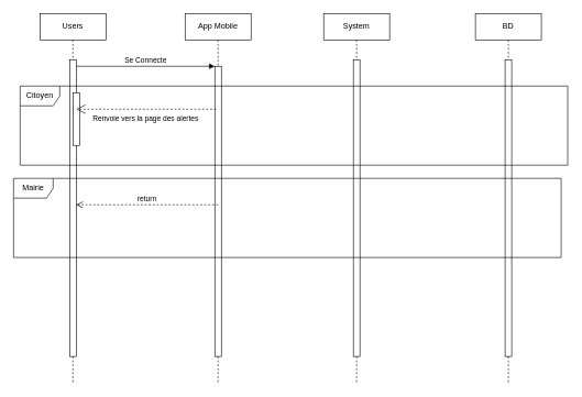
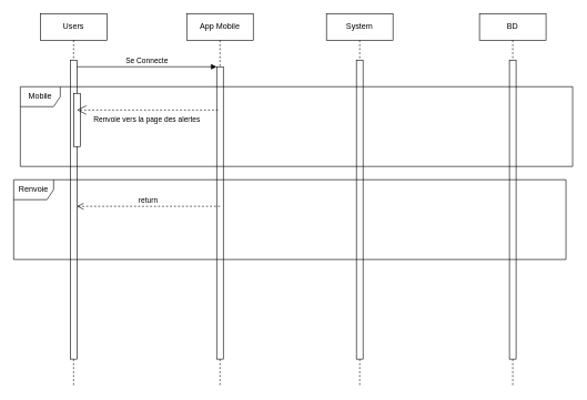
- <mxCell id="12" value="Citoyen" style="shape=umlFrame;whiteSpace=wrap;html=1;pointerEvents=0;" vertex="1" parent="1"><mxGeometry x="30" y="130" width="830" height="120" as="geometry" /></mxCell>
+ <mxCell id="12" value="Mobile" style="shape=umlFrame;whiteSpace=wrap;html=1;pointerEvents=0;" vertex="1" parent="1"><mxGeometry x="30" y="130" width="830" height="120" as="geometry" /></mxCell>
- <mxCell id="14" value="Mairie" style="shape=umlFrame;whiteSpace=wrap;html=1;pointerEvents=0;" vertex="1" parent="1"><mxGeometry x="20" y="270" width="830" height="120" as="geometry" /></mxCell>
+ <mxCell id="14" value="Renvoie" style="shape=umlFrame;whiteSpace=wrap;html=1;pointerEvents=0;" vertex="1" parent="1"><mxGeometry x="20" y="270" width="830" height="120" as="geometry" /></mxCell>
